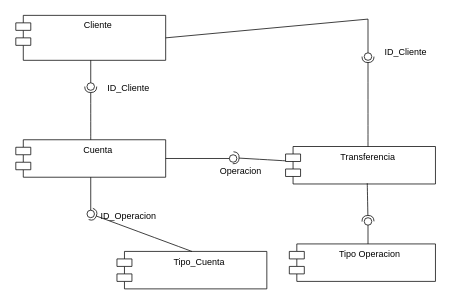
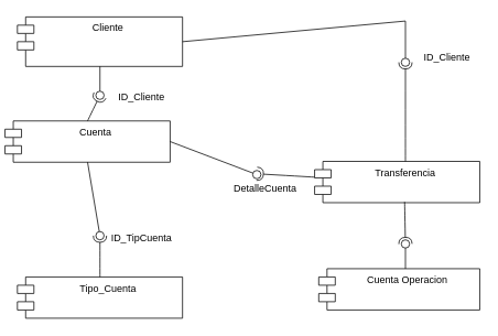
- <mxCell id="3" value="Cuenta" style="shape=module;align=left;spacingLeft=20;align=center;verticalAlign=top;whiteSpace=wrap;html=1;" vertex="1" parent="1"><mxGeometry x="20" y="186" width="200" height="50" as="geometry" /></mxCell>
+ <mxCell id="3" value="Cuenta" style="shape=module;align=left;spacingLeft=20;align=center;verticalAlign=top;whiteSpace=wrap;html=1;" vertex="1" parent="1"><mxGeometry x="5" y="146" width="200" height="50" as="geometry" /></mxCell>
- <mxCell id="21" value="Operacion" style="text;html=1;align=center;verticalAlign=middle;resizable=0;points=[];autosize=1;strokeColor=none;fillColor=none;" vertex="1" parent="1"><mxGeometry x="270" y="213" width="100" height="30" as="geometry" /></mxCell>
+ <mxCell id="21" value="DetalleCuenta" style="text;html=1;align=center;verticalAlign=middle;resizable=0;points=[];autosize=1;strokeColor=none;fillColor=none;" vertex="1" parent="1"><mxGeometry x="270" y="213" width="100" height="30" as="geometry" /></mxCell>
- <mxCell id="12" value="ID_Operacion" style="text;html=1;align=center;verticalAlign=middle;resizable=0;points=[];autosize=1;strokeColor=none;fillColor=none;" vertex="1" parent="1"><mxGeometry x="125" y="273" width="90" height="30" as="geometry" /></mxCell>
+ <mxCell id="12" value="ID_TipCuenta" style="text;html=1;align=center;verticalAlign=middle;resizable=0;points=[];autosize=1;strokeColor=none;fillColor=none;" vertex="1" parent="1"><mxGeometry x="125" y="273" width="90" height="30" as="geometry" /></mxCell>
- <mxCell id="22" value="Tipo Operacion" style="shape=module;align=left;spacingLeft=20;align=center;verticalAlign=top;whiteSpace=wrap;html=1;" vertex="1" parent="1"><mxGeometry x="385" y="325" width="195" height="50" as="geometry" /></mxCell>
+ <mxCell id="22" value="Cuenta Operacion" style="shape=module;align=left;spacingLeft=20;align=center;verticalAlign=top;whiteSpace=wrap;html=1;" vertex="1" parent="1"><mxGeometry x="385" y="325" width="195" height="50" as="geometry" /></mxCell>
- <mxCell id="9" value="Tipo_Cuenta" style="shape=module;align=left;spacingLeft=20;align=center;verticalAlign=top;whiteSpace=wrap;html=1;" vertex="1" parent="1"><mxGeometry x="155" y="335" width="200" height="50" as="geometry" /></mxCell>
+ <mxCell id="9" value="Tipo_Cuenta" style="shape=module;align=left;spacingLeft=20;align=center;verticalAlign=top;whiteSpace=wrap;html=1;" vertex="1" parent="1"><mxGeometry x="20" y="335" width="200" height="50" as="geometry" /></mxCell>
